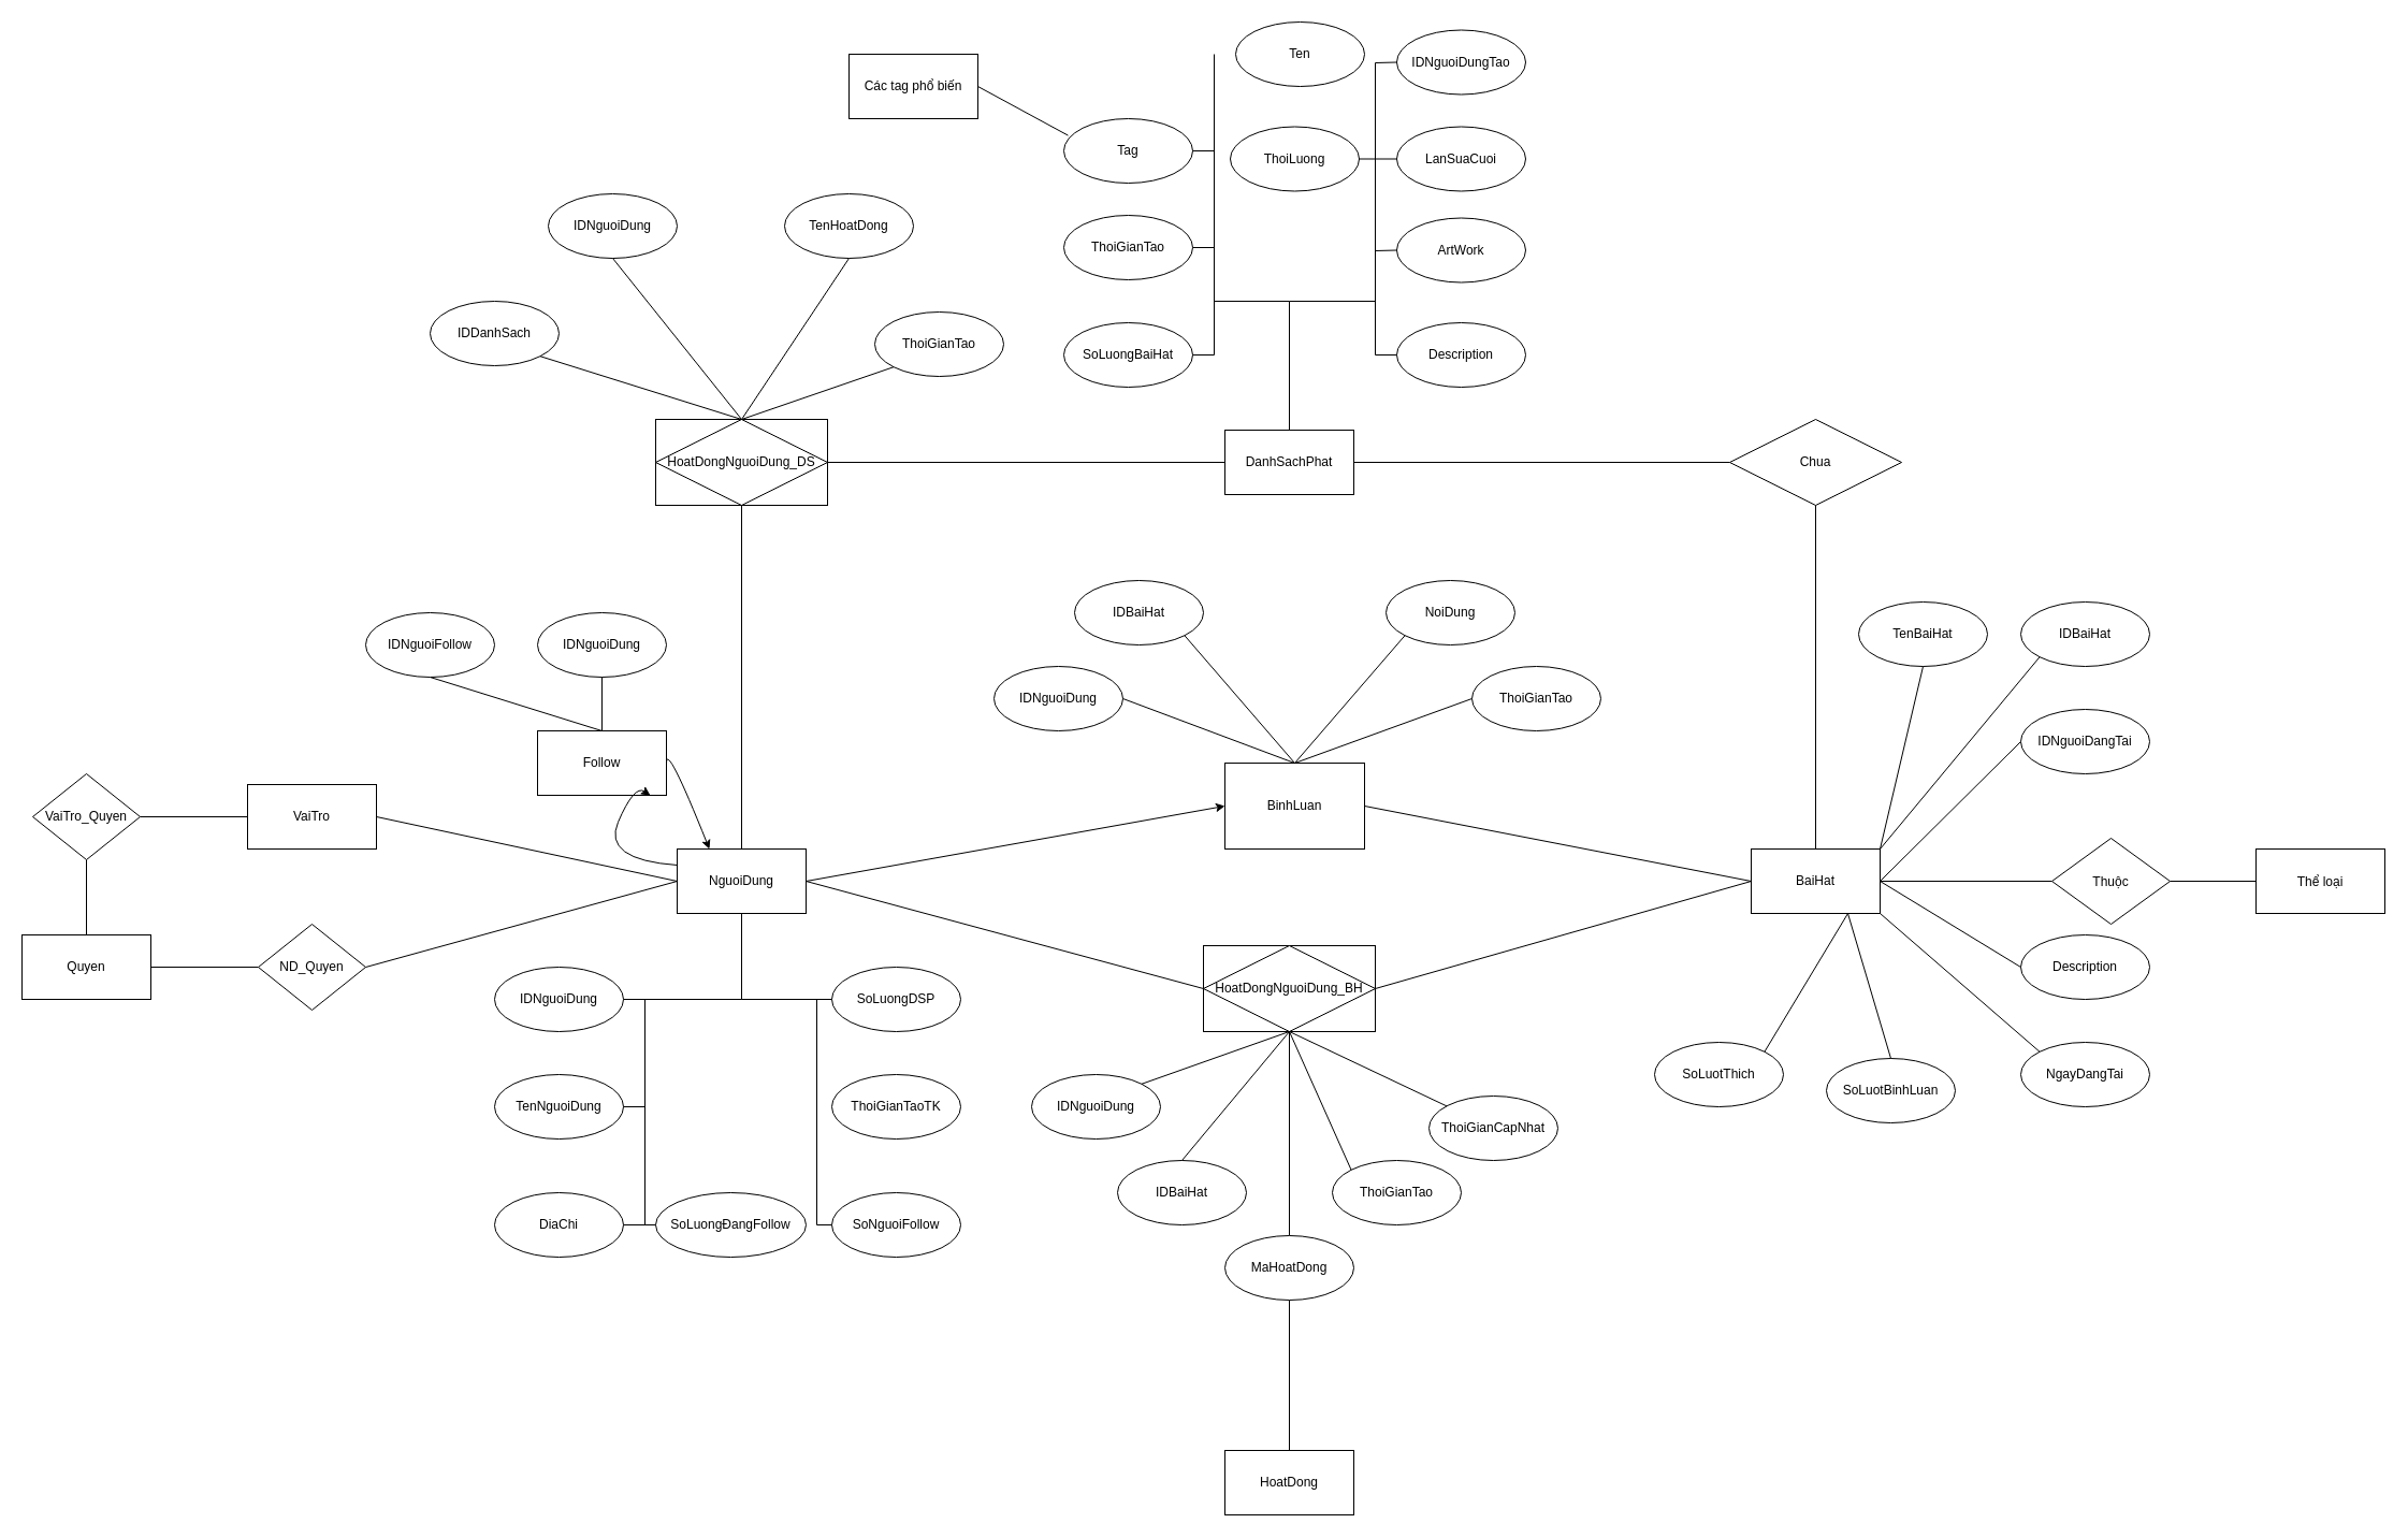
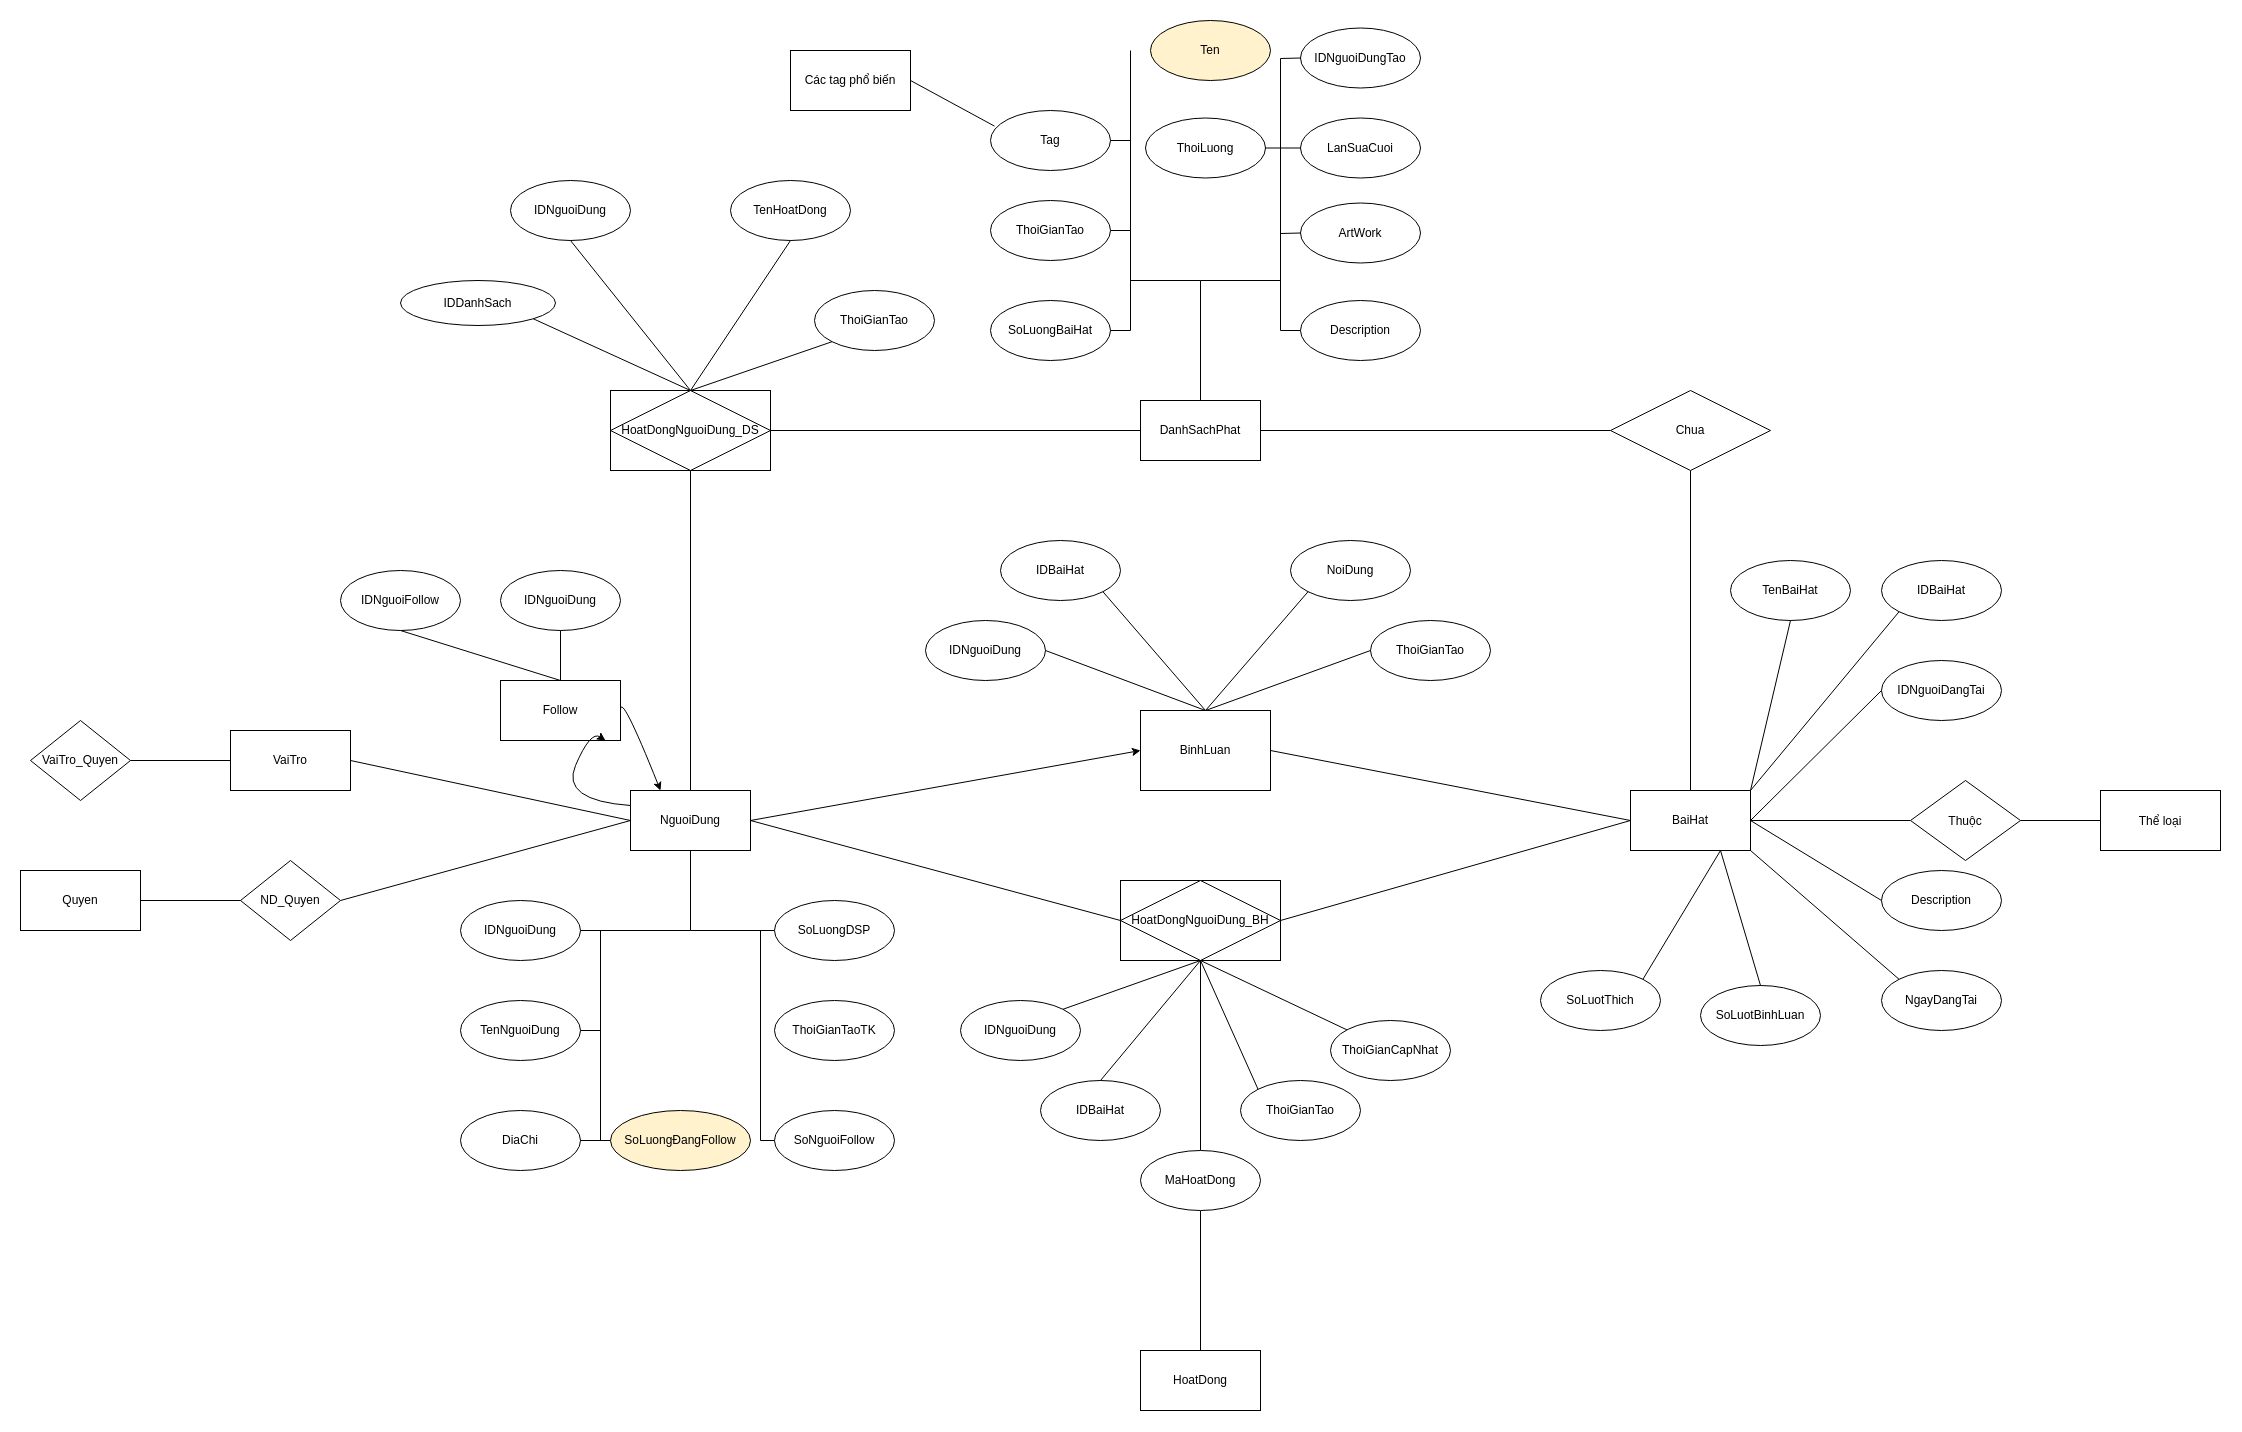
- <mxCell id="53" value="Ten" style="ellipse;whiteSpace=wrap;html=1;direction=east;" parent="1" vertex="1"><mxGeometry x="1150" y="20" width="120" height="60" as="geometry" /></mxCell>
+ <mxCell id="53" value="Ten" style="ellipse;whiteSpace=wrap;html=1;direction=east;fillColor=#fff2cc;" parent="1" vertex="1"><mxGeometry x="1150" y="20" width="120" height="60" as="geometry" /></mxCell>
- <mxCell id="37" value="IDDanhSach" style="ellipse;whiteSpace=wrap;html=1;direction=east;" parent="1" vertex="1"><mxGeometry x="400" y="280" width="120" height="60" as="geometry" /></mxCell>
+ <mxCell id="37" value="IDDanhSach" style="ellipse;whiteSpace=wrap;html=1;direction=east;" parent="1" vertex="1"><mxGeometry x="400" y="280" width="155" height="45" as="geometry" /></mxCell>
- <mxCell id="18" value="" style="endArrow=none;html=1;rounded=0;exitX=0.5;exitY=0;exitDx=0;exitDy=0;entryX=0.5;entryY=1;entryDx=0;entryDy=0;" parent="1" source="12" target="13" edge="1"><mxGeometry width="50" height="50" relative="1" as="geometry"><mxPoint x="640" y="830" as="sourcePoint" /><mxPoint x="390" y="830" as="targetPoint" /></mxGeometry></mxCell>
- <mxCell id="87" value="SoLuongĐangFollow" style="ellipse;whiteSpace=wrap;html=1;" parent="1" vertex="1"><mxGeometry x="610" y="1110" width="140" height="60" as="geometry" /></mxCell>
+ <mxCell id="87" value="SoLuongĐangFollow" style="ellipse;whiteSpace=wrap;html=1;fillColor=#fff2cc;" parent="1" vertex="1"><mxGeometry x="610" y="1110" width="140" height="60" as="geometry" /></mxCell>
